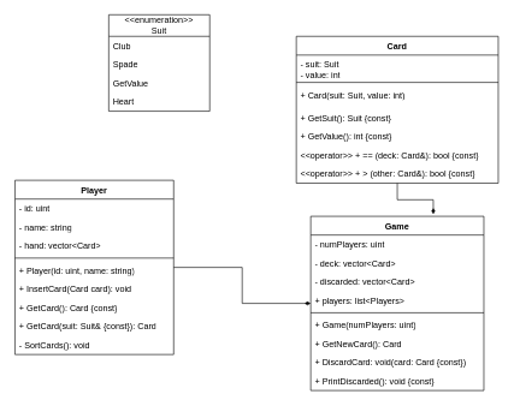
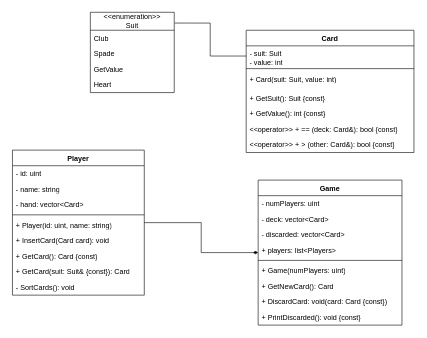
+ <mxCell id="15" style="edgeStyle=orthogonalEdgeStyle;rounded=0;orthogonalLoop=1;jettySize=auto;html=1;entryX=1.005;entryY=0.134;entryDx=0;entryDy=0;entryPerimeter=0;exitX=0;exitY=0.5;exitDx=0;exitDy=0;endArrow=none;startFill=0;" parent="1" source="3" target="10" edge="1"><mxGeometry relative="1" as="geometry" /></mxCell>
- <mxCell id="37" style="edgeStyle=orthogonalEdgeStyle;rounded=0;orthogonalLoop=1;jettySize=auto;html=1;entryX=0.708;entryY=-0.012;entryDx=0;entryDy=0;entryPerimeter=0;endArrow=diamondThin;endFill=1;" edge="1" parent="1" source="2" target="27"><mxGeometry relative="1" as="geometry" /></mxCell>
